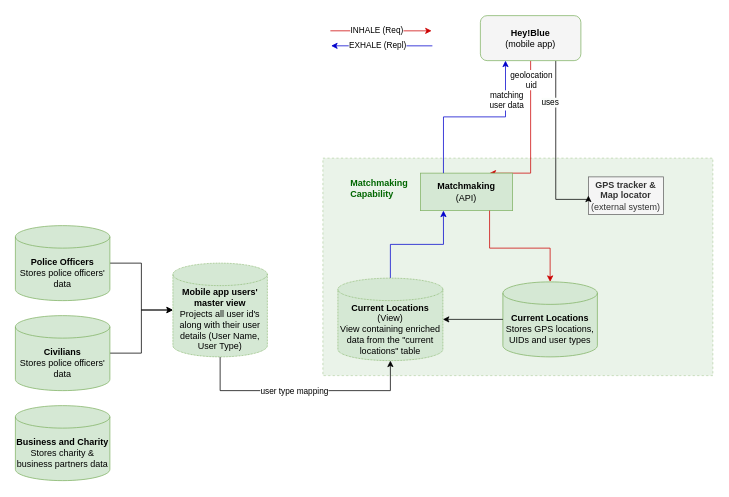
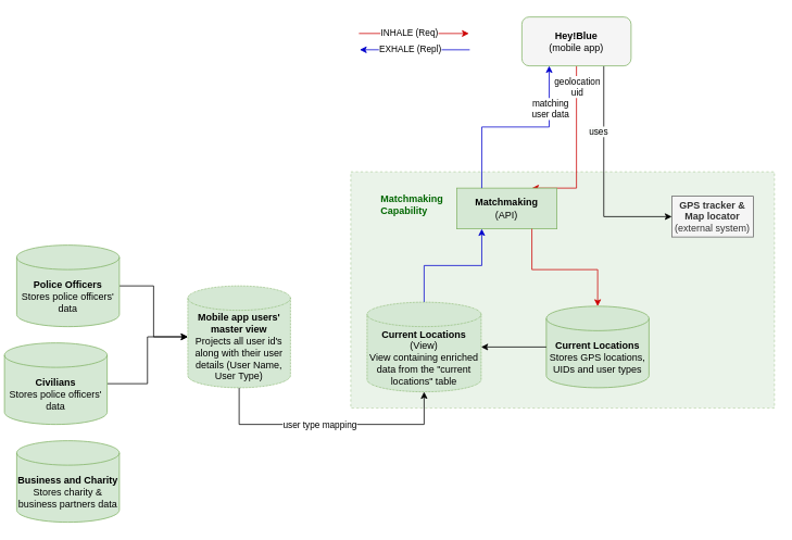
- <mxCell id="9" value="&lt;b&gt;GPS tracker &amp;amp; Map locator&lt;/b&gt;&lt;br&gt;(external system)" style="text;html=1;align=center;verticalAlign=middle;whiteSpace=wrap;rounded=0;fillColor=#f5f5f5;strokeColor=#666666;fontColor=#333333;" vertex="1" parent="1"><mxGeometry x="784" y="235" width="100" height="50" as="geometry" /></mxCell>
+ <mxCell id="9" value="&lt;b&gt;GPS tracker &amp;amp; Map locator&lt;/b&gt;&lt;br&gt;(external system)" style="text;html=1;align=center;verticalAlign=middle;whiteSpace=wrap;rounded=0;fillColor=#f5f5f5;strokeColor=#666666;fontColor=#333333;" vertex="1" parent="1"><mxGeometry x="824" y="240" width="100" height="50" as="geometry" /></mxCell>
- <mxCell id="28" value="&lt;b&gt;Civilians&lt;/b&gt;&lt;br&gt;Stores police officers' data" style="shape=cylinder3;whiteSpace=wrap;html=1;boundedLbl=1;backgroundOutline=1;size=15;fillColor=#d5e8d4;strokeColor=#82b366;" vertex="1" parent="1"><mxGeometry x="20" y="420" width="126" height="100" as="geometry" /></mxCell>
+ <mxCell id="28" value="&lt;b&gt;Civilians&lt;/b&gt;&lt;br&gt;Stores police officers' data" style="shape=cylinder3;whiteSpace=wrap;html=1;boundedLbl=1;backgroundOutline=1;size=15;fillColor=#d5e8d4;strokeColor=#82b366;" vertex="1" parent="1"><mxGeometry x="5" y="420" width="126" height="100" as="geometry" /></mxCell>
